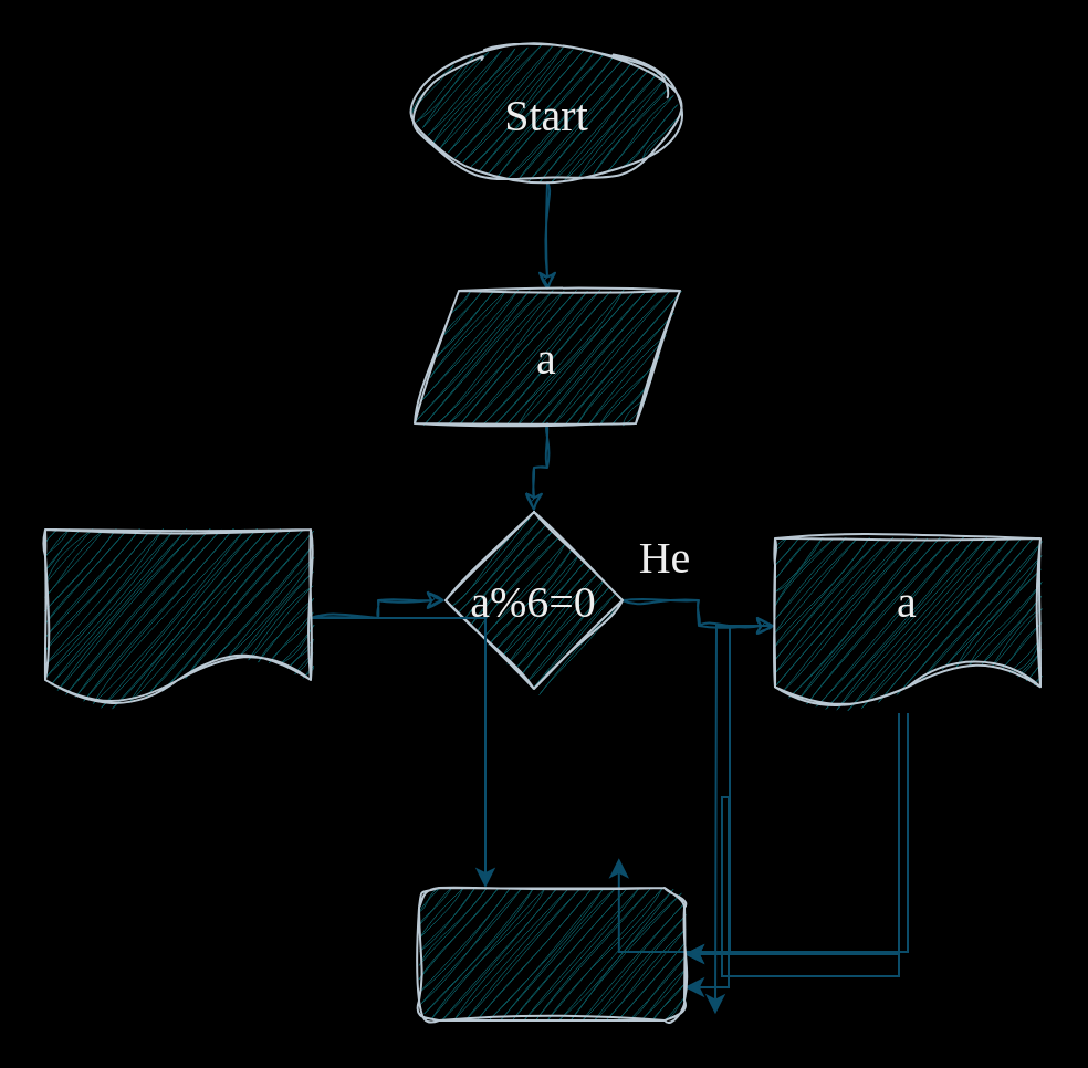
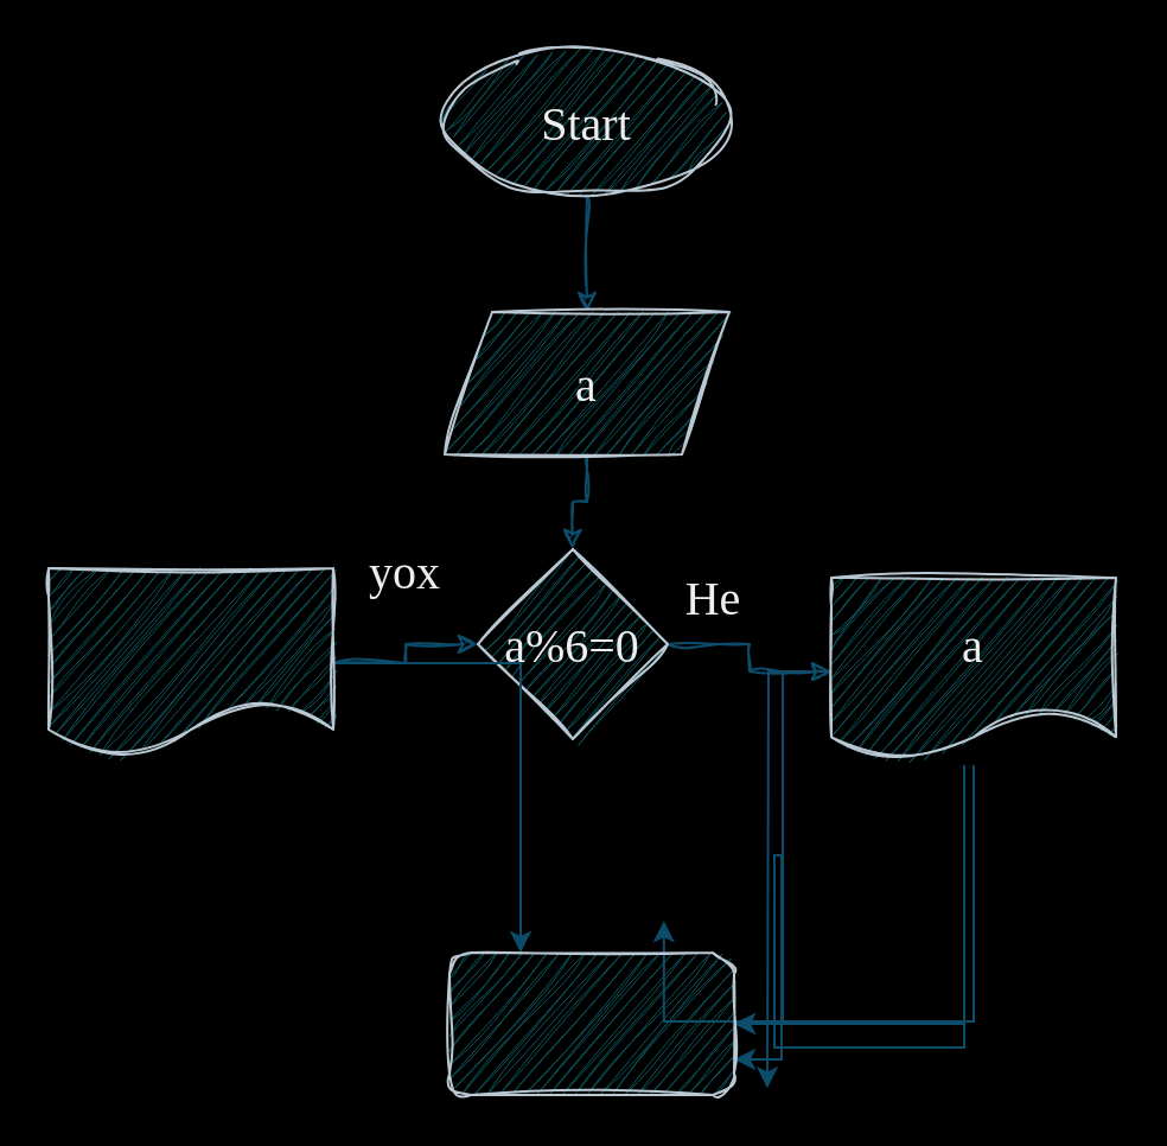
+ <mxCell id="19" value="yox" style="text;html=1;align=center;verticalAlign=middle;resizable=0;points=[];autosize=1;strokeColor=none;fillColor=none;fontSize=20;fontFamily=Architects Daughter;fontColor=#EEEEEE;labelBackgroundColor=none;" parent="1" vertex="1"><mxGeometry x="145" y="222" width="50" height="36" as="geometry" /></mxCell>
